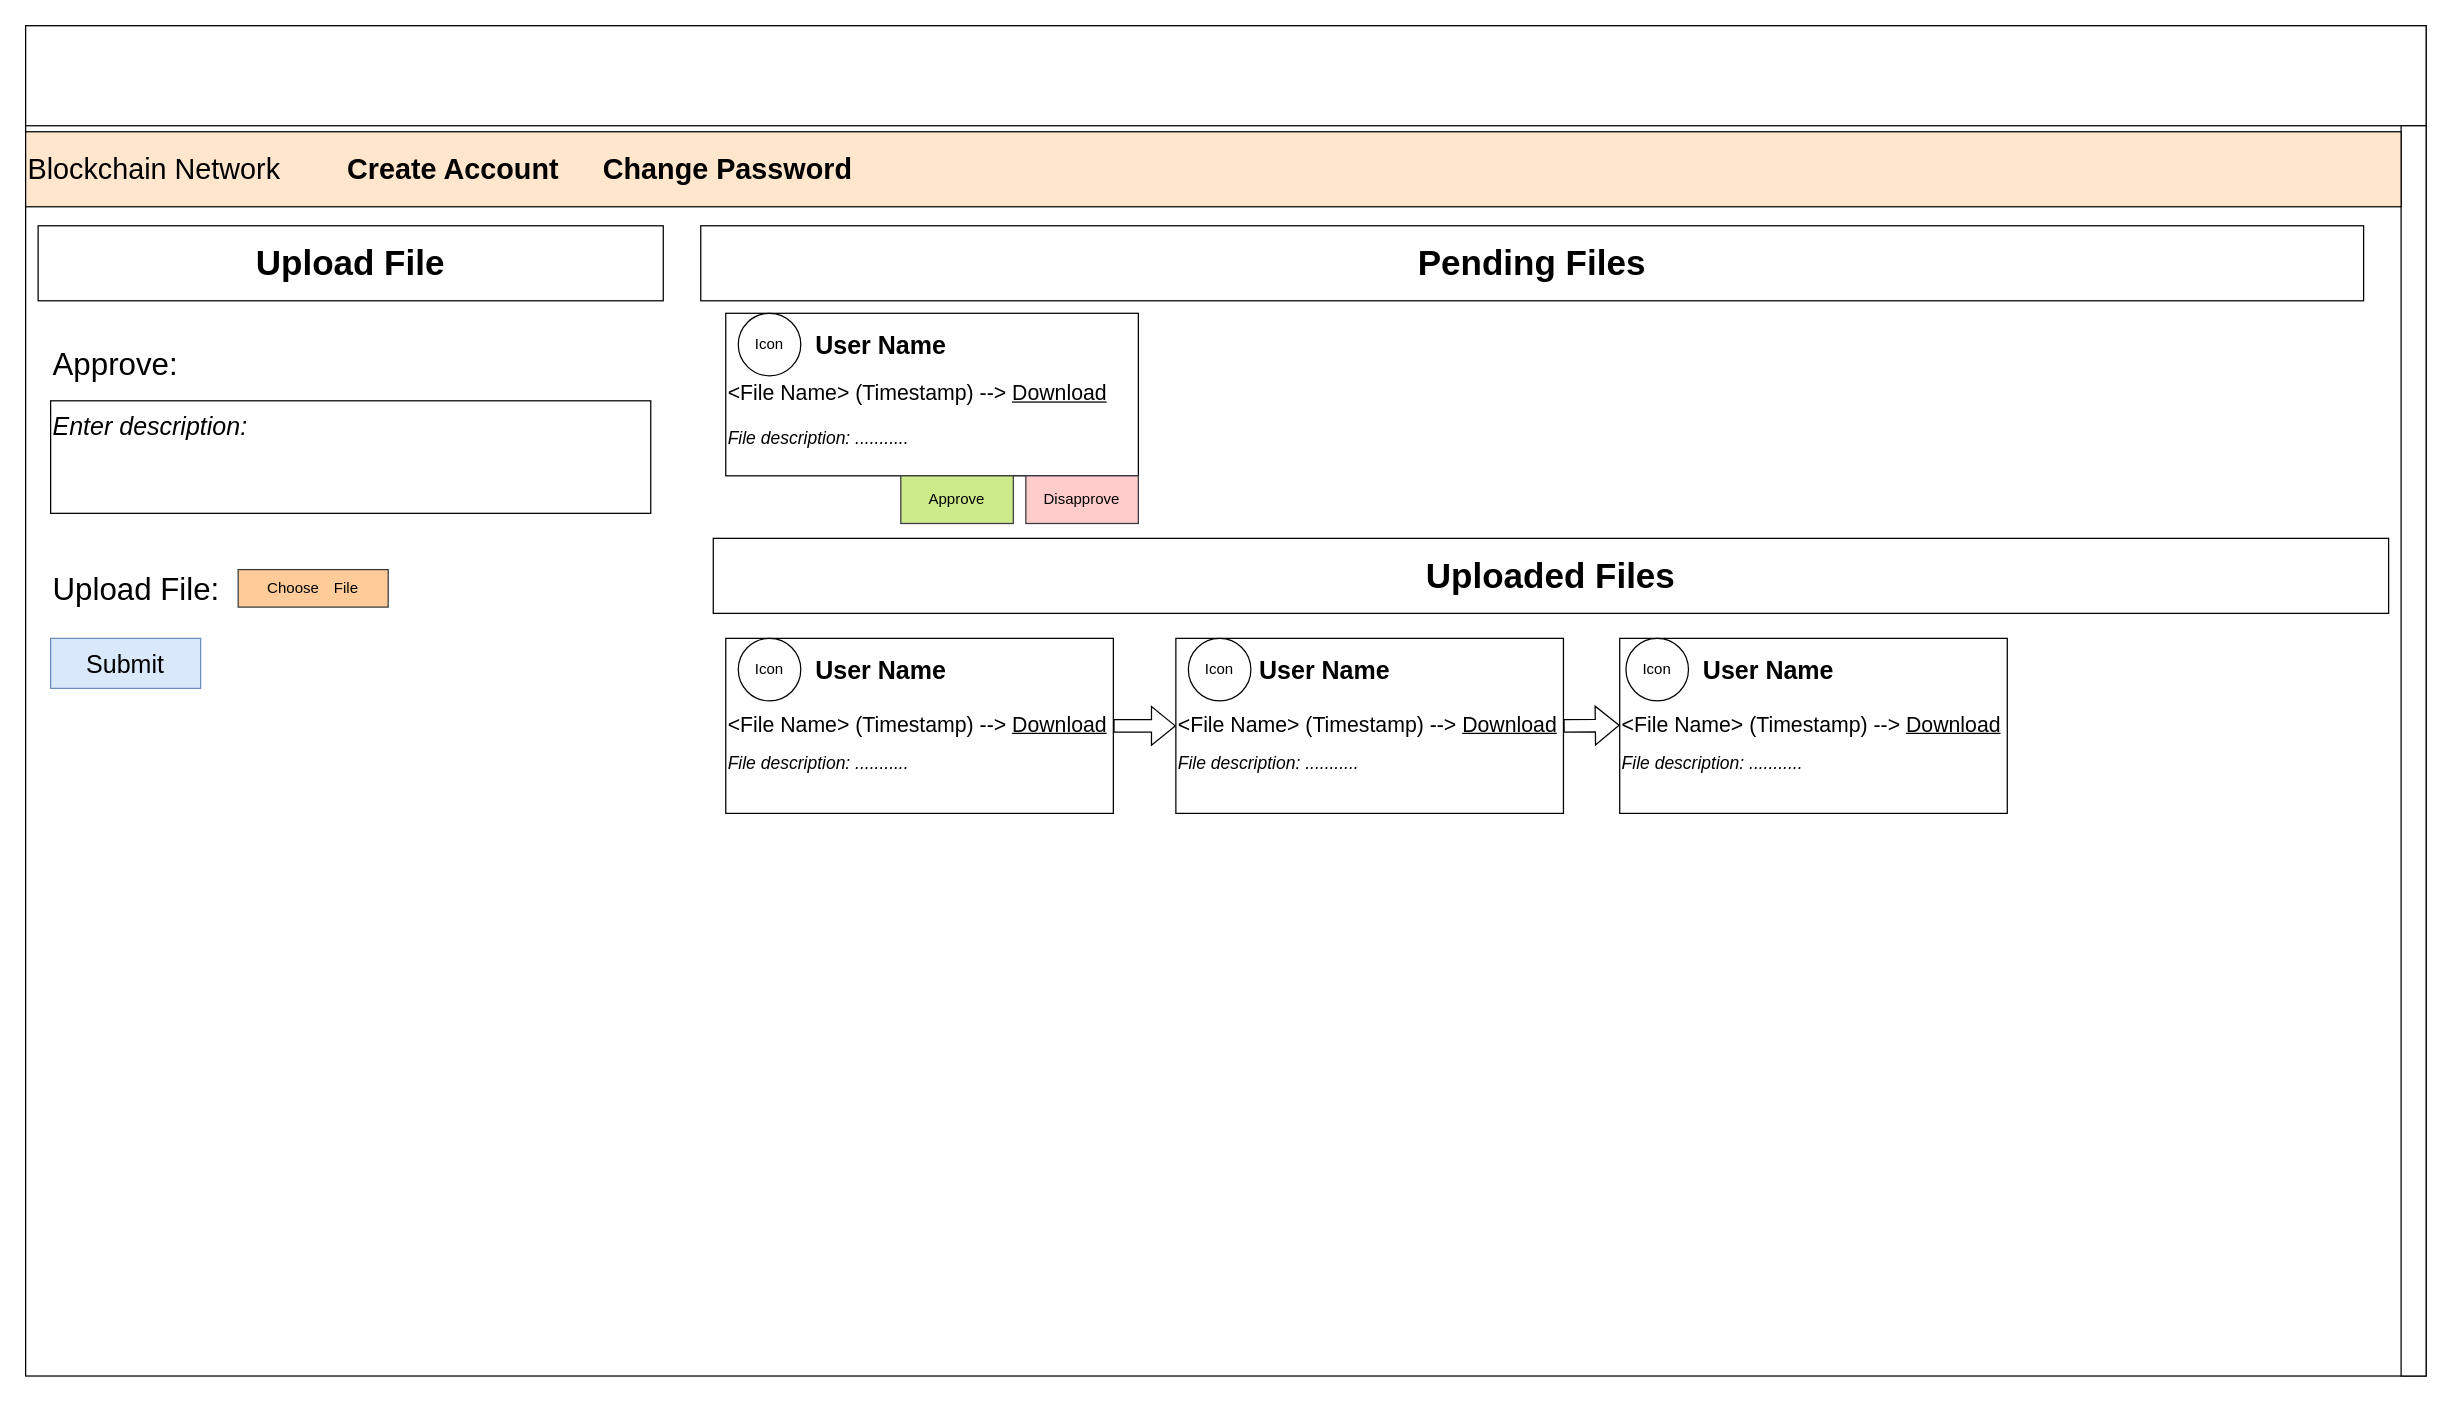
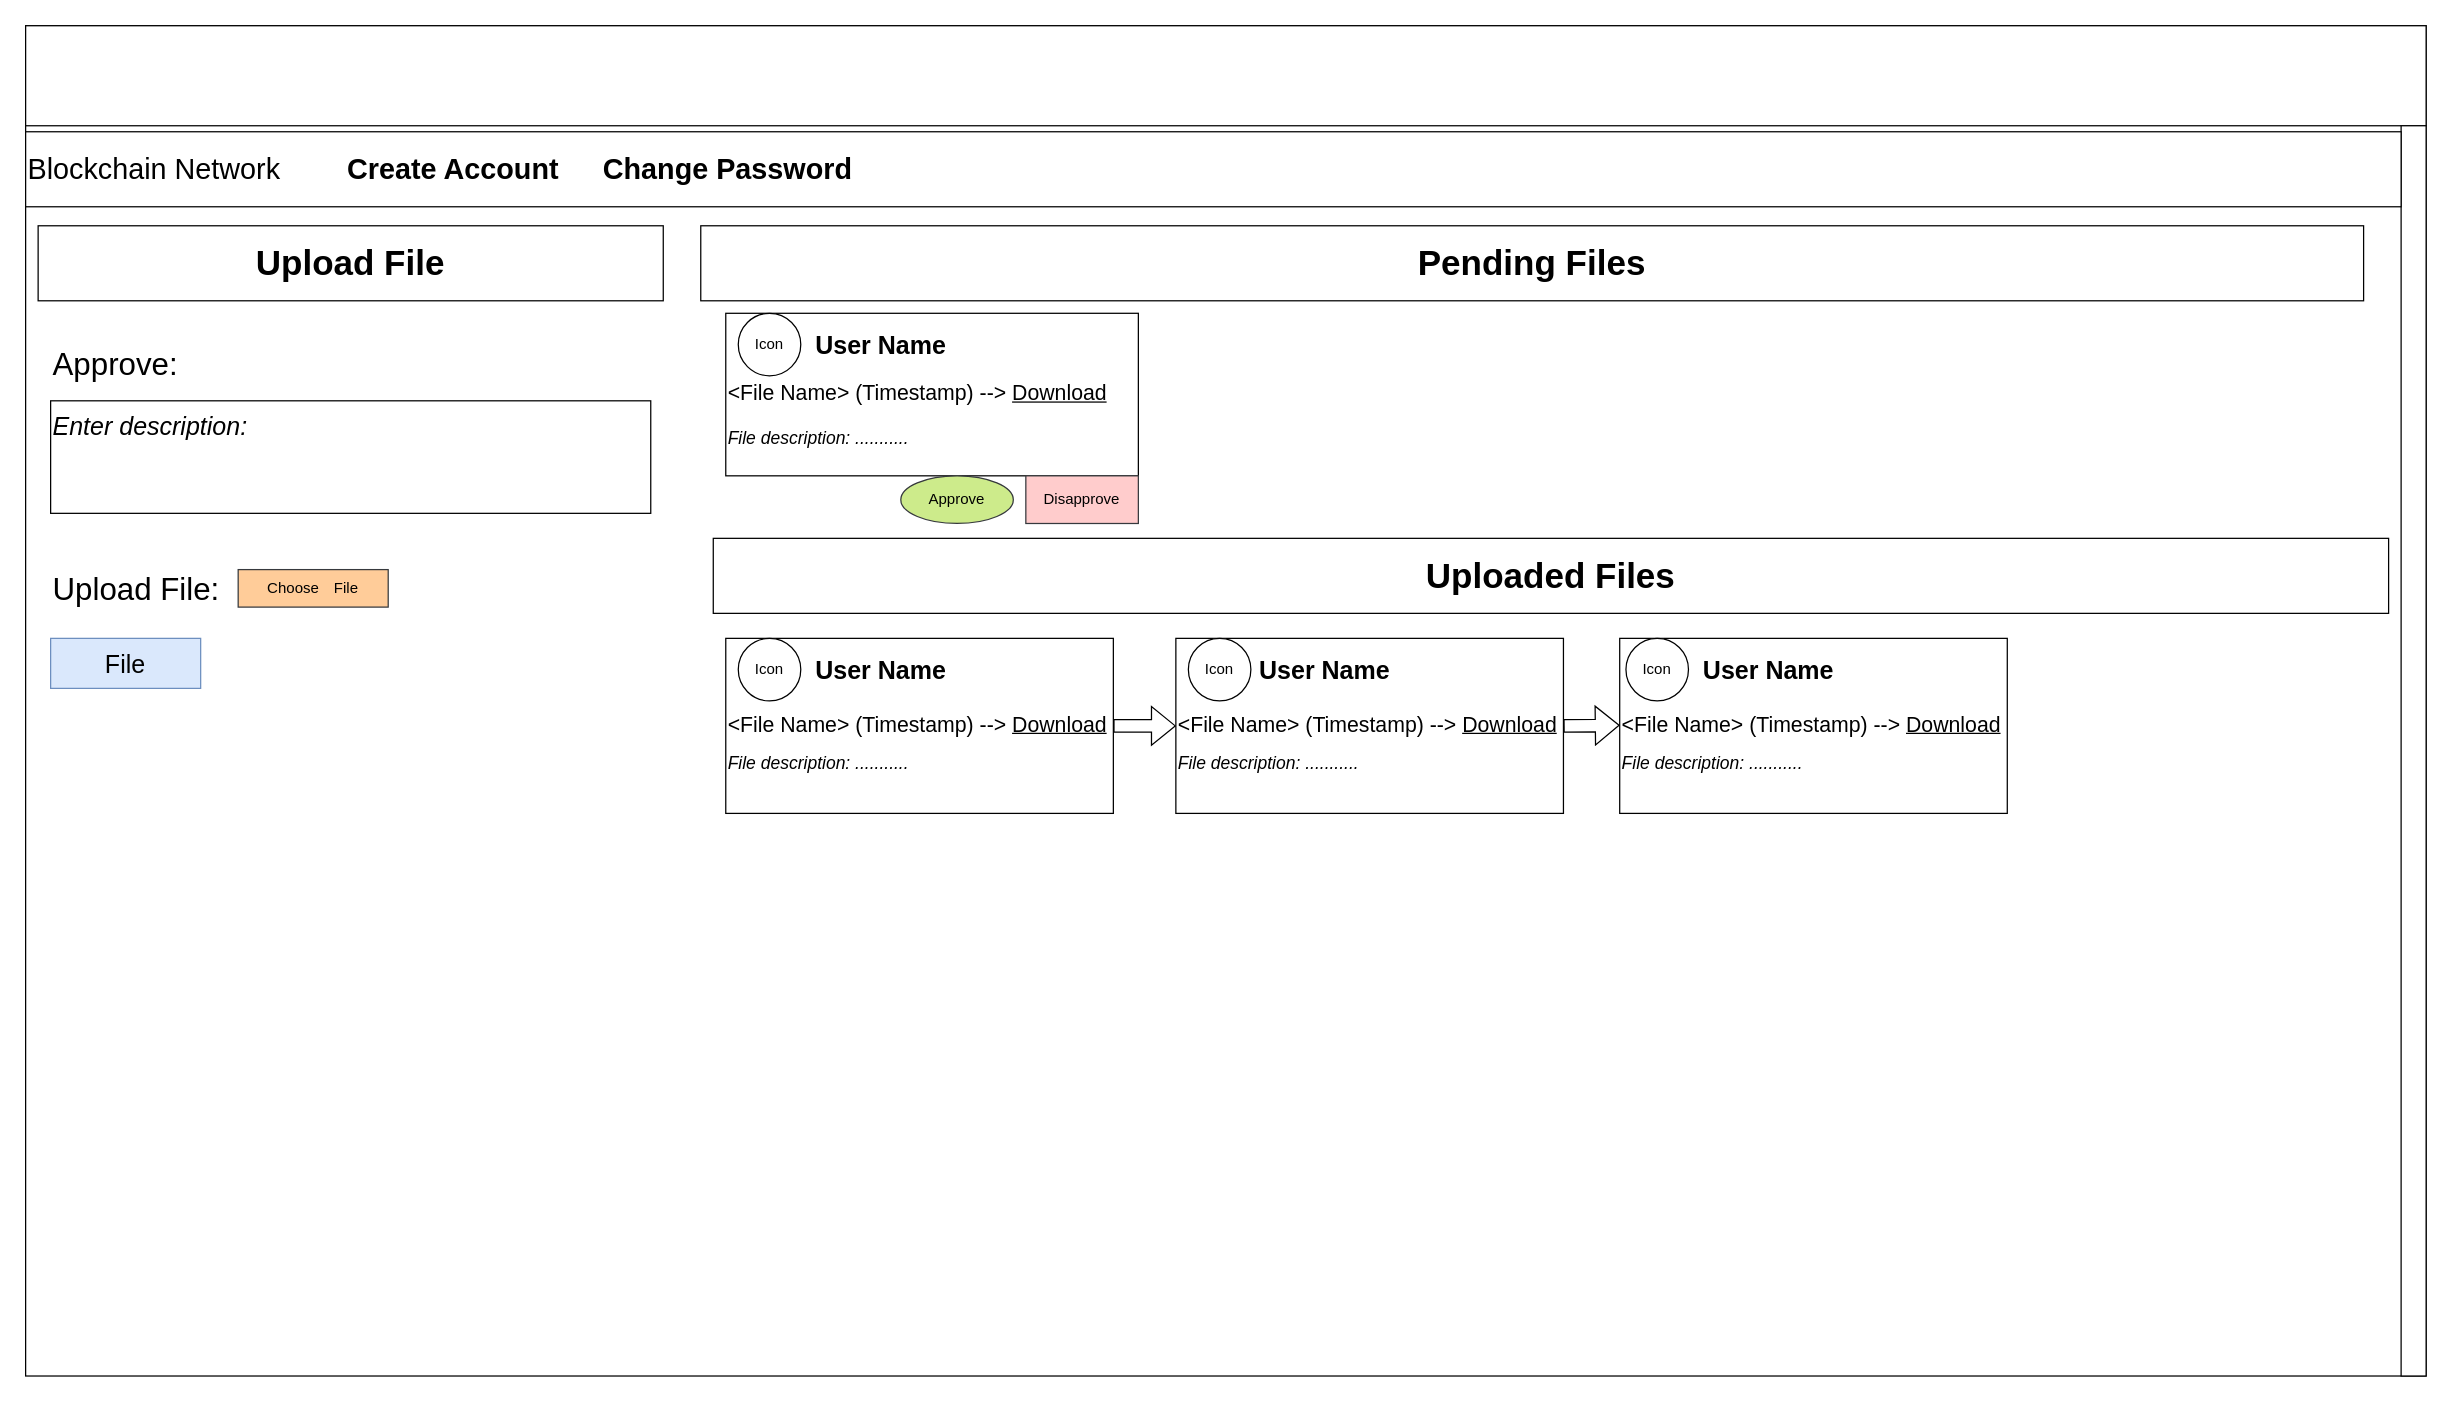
- <mxCell id="6" value="&lt;font style=&quot;font-size: 23px;&quot;&gt;Blockchain Network&lt;span style=&quot;font-weight: bold; white-space: pre;&quot;&gt;&#09;&lt;/span&gt;&lt;b&gt;Create Account&lt;/b&gt;&lt;span style=&quot;font-weight: bold; white-space: pre;&quot;&gt;&#09;&lt;/span&gt;&lt;b&gt;Change Password&lt;/b&gt;&lt;/font&gt;" style="rounded=0;whiteSpace=wrap;html=1;align=left;fillColor=#ffe6cc;" vertex="1" parent="1"><mxGeometry y="104.8" width="1900" height="60" as="geometry" x="20" /></mxCell>
+ <mxCell id="6" value="&lt;font style=&quot;font-size: 23px;&quot;&gt;Blockchain Network&lt;span style=&quot;font-weight: bold; white-space: pre;&quot;&gt;&#09;&lt;/span&gt;&lt;b&gt;Create Account&lt;/b&gt;&lt;span style=&quot;font-weight: bold; white-space: pre;&quot;&gt;&#09;&lt;/span&gt;&lt;b&gt;Change Password&lt;/b&gt;&lt;/font&gt;" style="rounded=0;whiteSpace=wrap;html=1;align=left;" vertex="1" parent="1"><mxGeometry y="104.8" width="1900" height="60" as="geometry" x="20" /></mxCell>
- <mxCell id="24" value="Approve" style="rounded=0;whiteSpace=wrap;html=1;fillColor=#cdeb8b;strokeColor=#36393d;" vertex="1" parent="1"><mxGeometry x="720" y="380" width="90" height="38.12" as="geometry" /></mxCell>
+ <mxCell id="24" value="Approve" style="ellipse;whiteSpace=wrap;html=1;fillColor=#cdeb8b;strokeColor=#36393d;" vertex="1" parent="1"><mxGeometry x="720" y="380" width="90" height="38.12" as="geometry" /></mxCell>
- <mxCell id="15" value="&lt;font style=&quot;font-size: 20px;&quot;&gt;Submit&lt;/font&gt;" style="rounded=0;whiteSpace=wrap;html=1;fillColor=#dae8fc;strokeColor=#6c8ebf;" vertex="1" parent="1"><mxGeometry x="40" y="510" width="120" height="40" as="geometry" /></mxCell>
+ <mxCell id="15" value="&lt;font style=&quot;font-size: 20px;&quot;&gt;File&lt;/font&gt;" style="rounded=0;whiteSpace=wrap;html=1;fillColor=#dae8fc;strokeColor=#6c8ebf;" vertex="1" parent="1"><mxGeometry x="40" y="510" width="120" height="40" as="geometry" /></mxCell>
